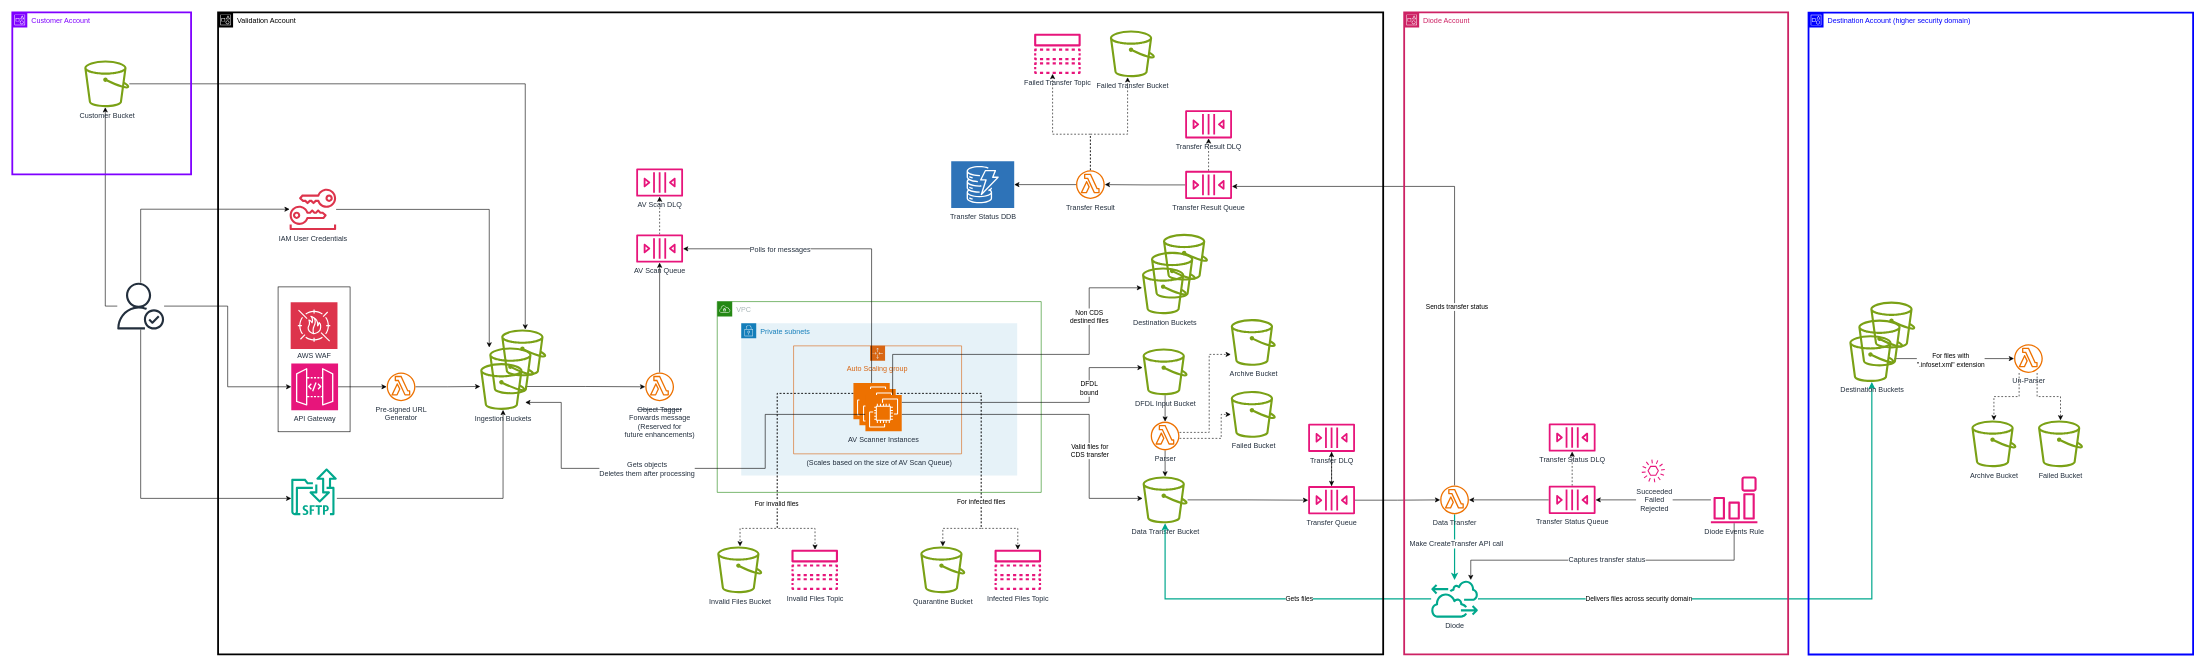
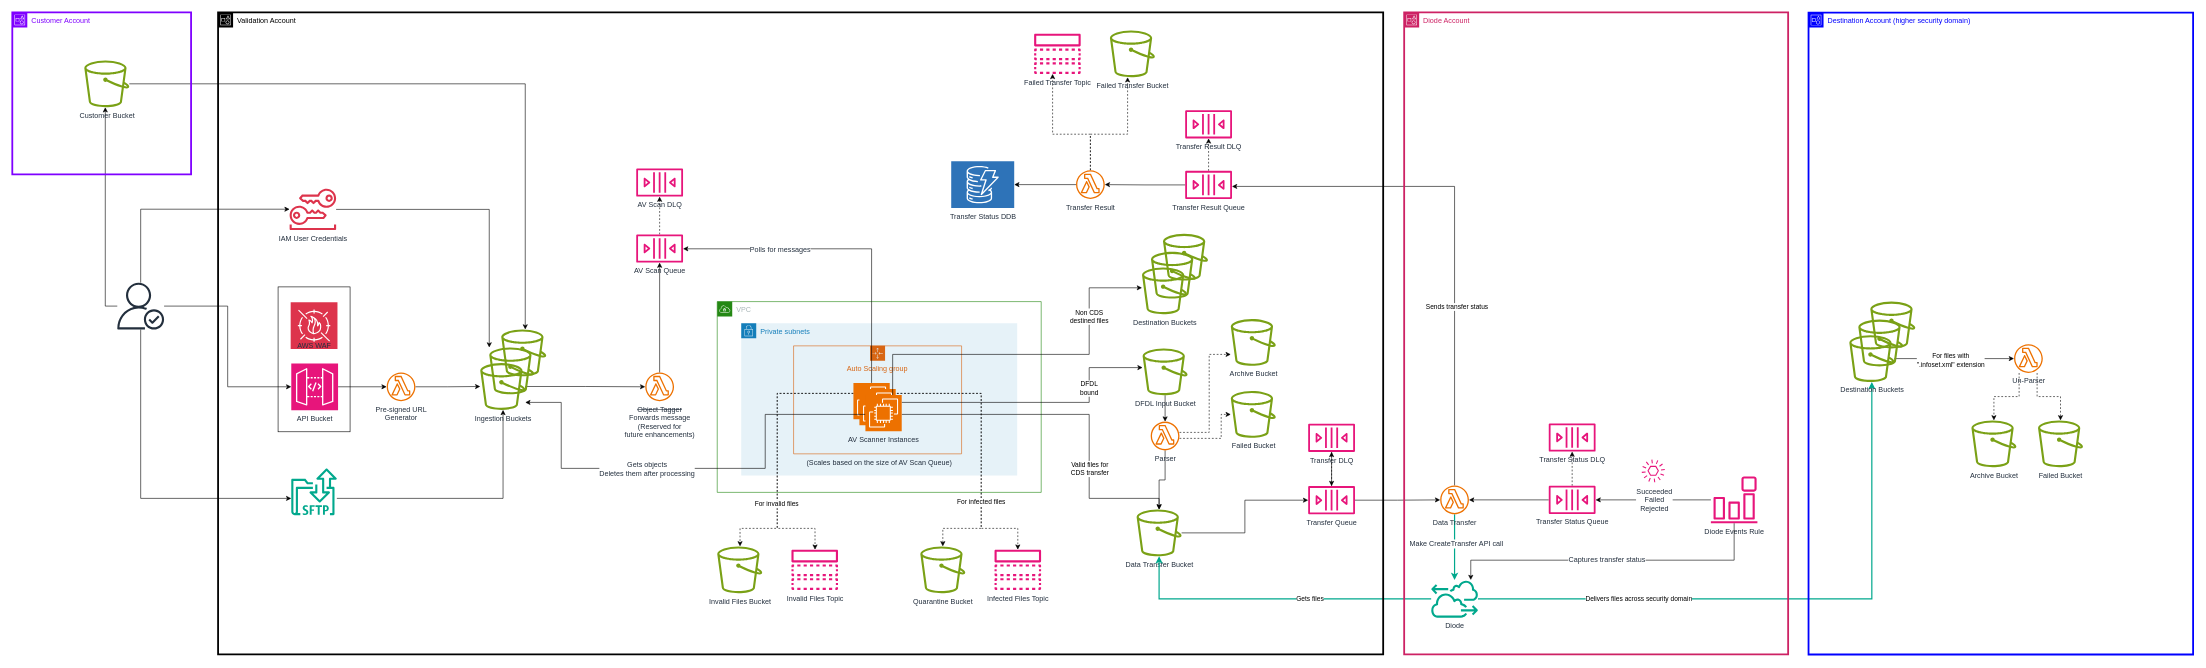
- <mxCell id="11" value="AWS WAF" style="sketch=0;outlineConnect=0;fontColor=#232F3E;gradientColor=none;strokeColor=#ffffff;fillColor=#DD344C;dashed=0;verticalLabelPosition=bottom;verticalAlign=top;align=center;html=1;fontSize=12;fontStyle=0;spacing=2;shape=mxgraph.aws4.productIcon;prIcon=mxgraph.aws4.waf;labelPosition=center;" parent="1" vertex="1"><mxGeometry x="483" y="502" width="80" height="76.5" as="geometry" /></mxCell>
+ <mxCell id="11" value="AWS WAF" style="sketch=0;outlineConnect=0;fontColor=#232F3E;gradientColor=none;strokeColor=#ffffff;fillColor=#DD344C;dashed=0;verticalLabelPosition=bottom;verticalAlign=top;align=center;html=1;fontSize=12;fontStyle=0;spacing=2;shape=mxgraph.aws4.productIcon;prIcon=mxgraph.aws4.waf;labelPosition=center;" parent="1" vertex="1"><mxGeometry x="483" y="502" width="80" height="60" as="geometry" /></mxCell>
- <mxCell id="10" value="API Gateway" style="sketch=0;points=[[0,0,0],[0.25,0,0],[0.5,0,0],[0.75,0,0],[1,0,0],[0,1,0],[0.25,1,0],[0.5,1,0],[0.75,1,0],[1,1,0],[0,0.25,0],[0,0.5,0],[0,0.75,0],[1,0.25,0],[1,0.5,0],[1,0.75,0]];outlineConnect=0;fontColor=#232F3E;fillColor=#E7157B;strokeColor=#ffffff;dashed=0;verticalLabelPosition=bottom;verticalAlign=top;align=center;html=1;fontSize=12;fontStyle=0;aspect=fixed;shape=mxgraph.aws4.resourceIcon;resIcon=mxgraph.aws4.api_gateway;" parent="1" vertex="1"><mxGeometry x="485" y="605" width="78" height="78" as="geometry" /></mxCell>
+ <mxCell id="10" value="API Bucket" style="sketch=0;points=[[0,0,0],[0.25,0,0],[0.5,0,0],[0.75,0,0],[1,0,0],[0,1,0],[0.25,1,0],[0.5,1,0],[0.75,1,0],[1,1,0],[0,0.25,0],[0,0.5,0],[0,0.75,0],[1,0.25,0],[1,0.5,0],[1,0.75,0]];outlineConnect=0;fontColor=#232F3E;fillColor=#E7157B;strokeColor=#ffffff;dashed=0;verticalLabelPosition=bottom;verticalAlign=top;align=center;html=1;fontSize=12;fontStyle=0;aspect=fixed;shape=mxgraph.aws4.resourceIcon;resIcon=mxgraph.aws4.api_gateway;" parent="1" vertex="1"><mxGeometry x="485" y="605" width="78" height="78" as="geometry" /></mxCell>
- <mxCell id="3" value="Data Transfer Bucket" style="sketch=0;outlineConnect=0;fontColor=#232F3E;gradientColor=none;fillColor=#7AA116;strokeColor=none;dashed=0;verticalLabelPosition=bottom;verticalAlign=top;align=center;html=1;fontSize=12;fontStyle=0;aspect=fixed;pointerEvents=1;shape=mxgraph.aws4.bucket;" parent="1" vertex="1"><mxGeometry x="1904" y="793.5" width="75" height="78" as="geometry" /></mxCell>
+ <mxCell id="3" value="Data Transfer Bucket" style="sketch=0;outlineConnect=0;fontColor=#232F3E;gradientColor=none;fillColor=#7AA116;strokeColor=none;dashed=0;verticalLabelPosition=bottom;verticalAlign=top;align=center;html=1;fontSize=12;fontStyle=0;aspect=fixed;pointerEvents=1;shape=mxgraph.aws4.bucket;" parent="1" vertex="1"><mxGeometry x="1894" y="848.5" width="75" height="78" as="geometry" /></mxCell>
